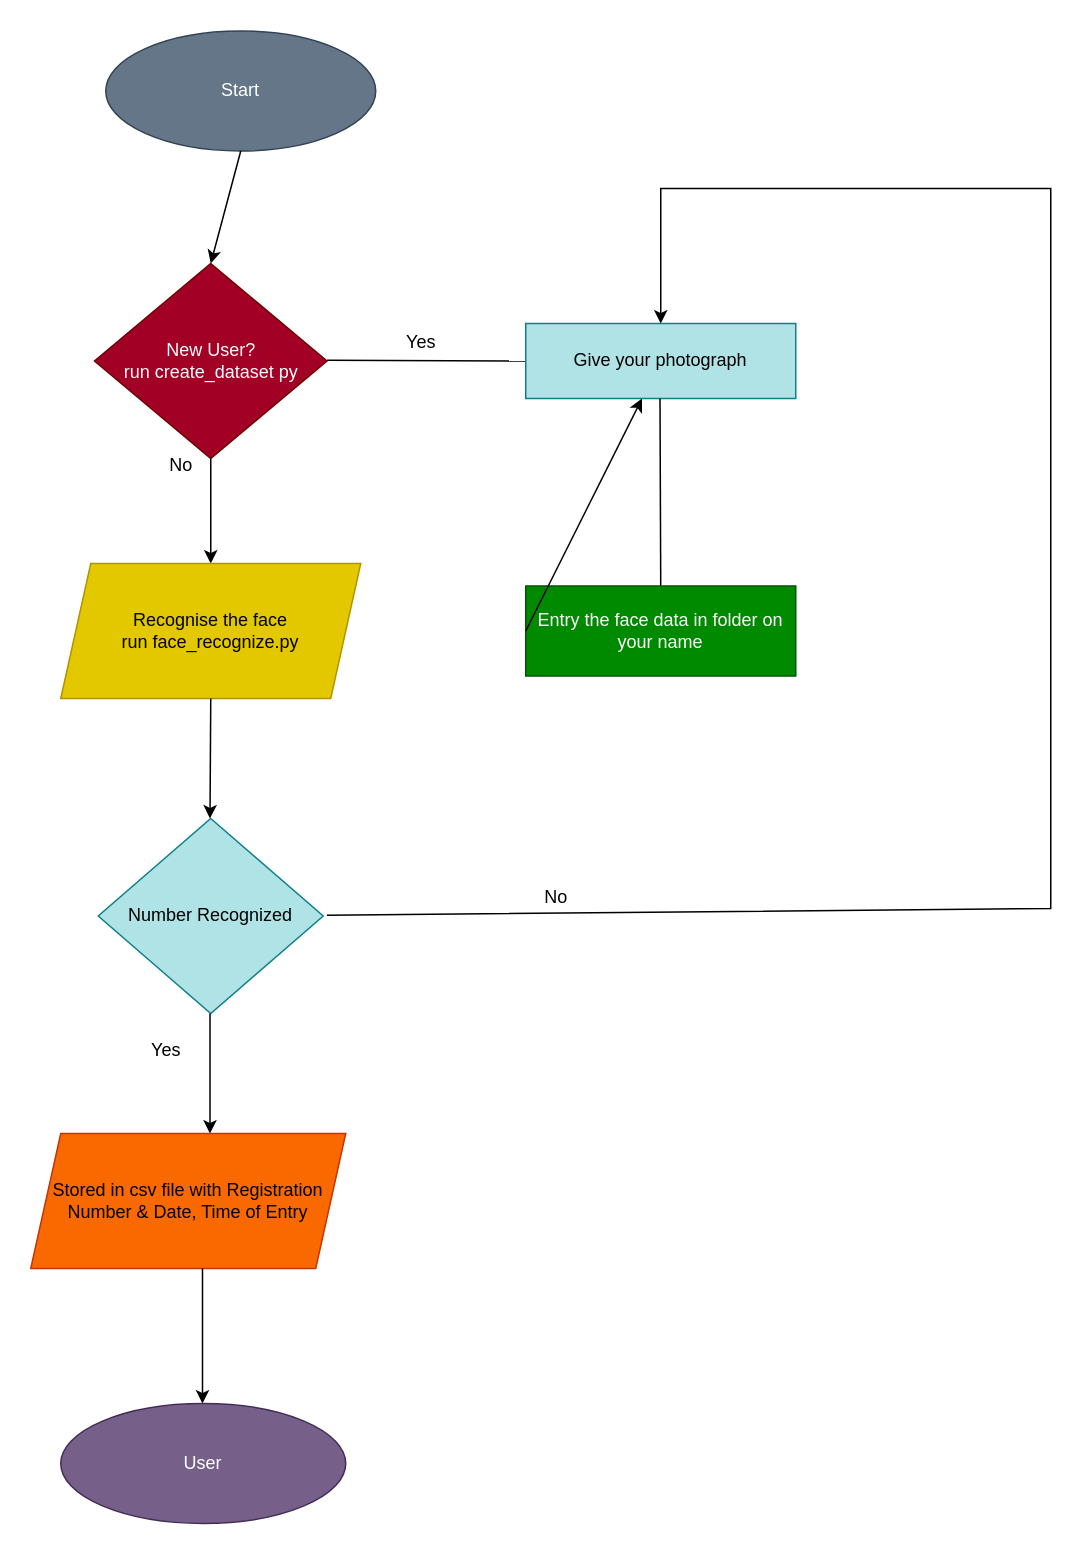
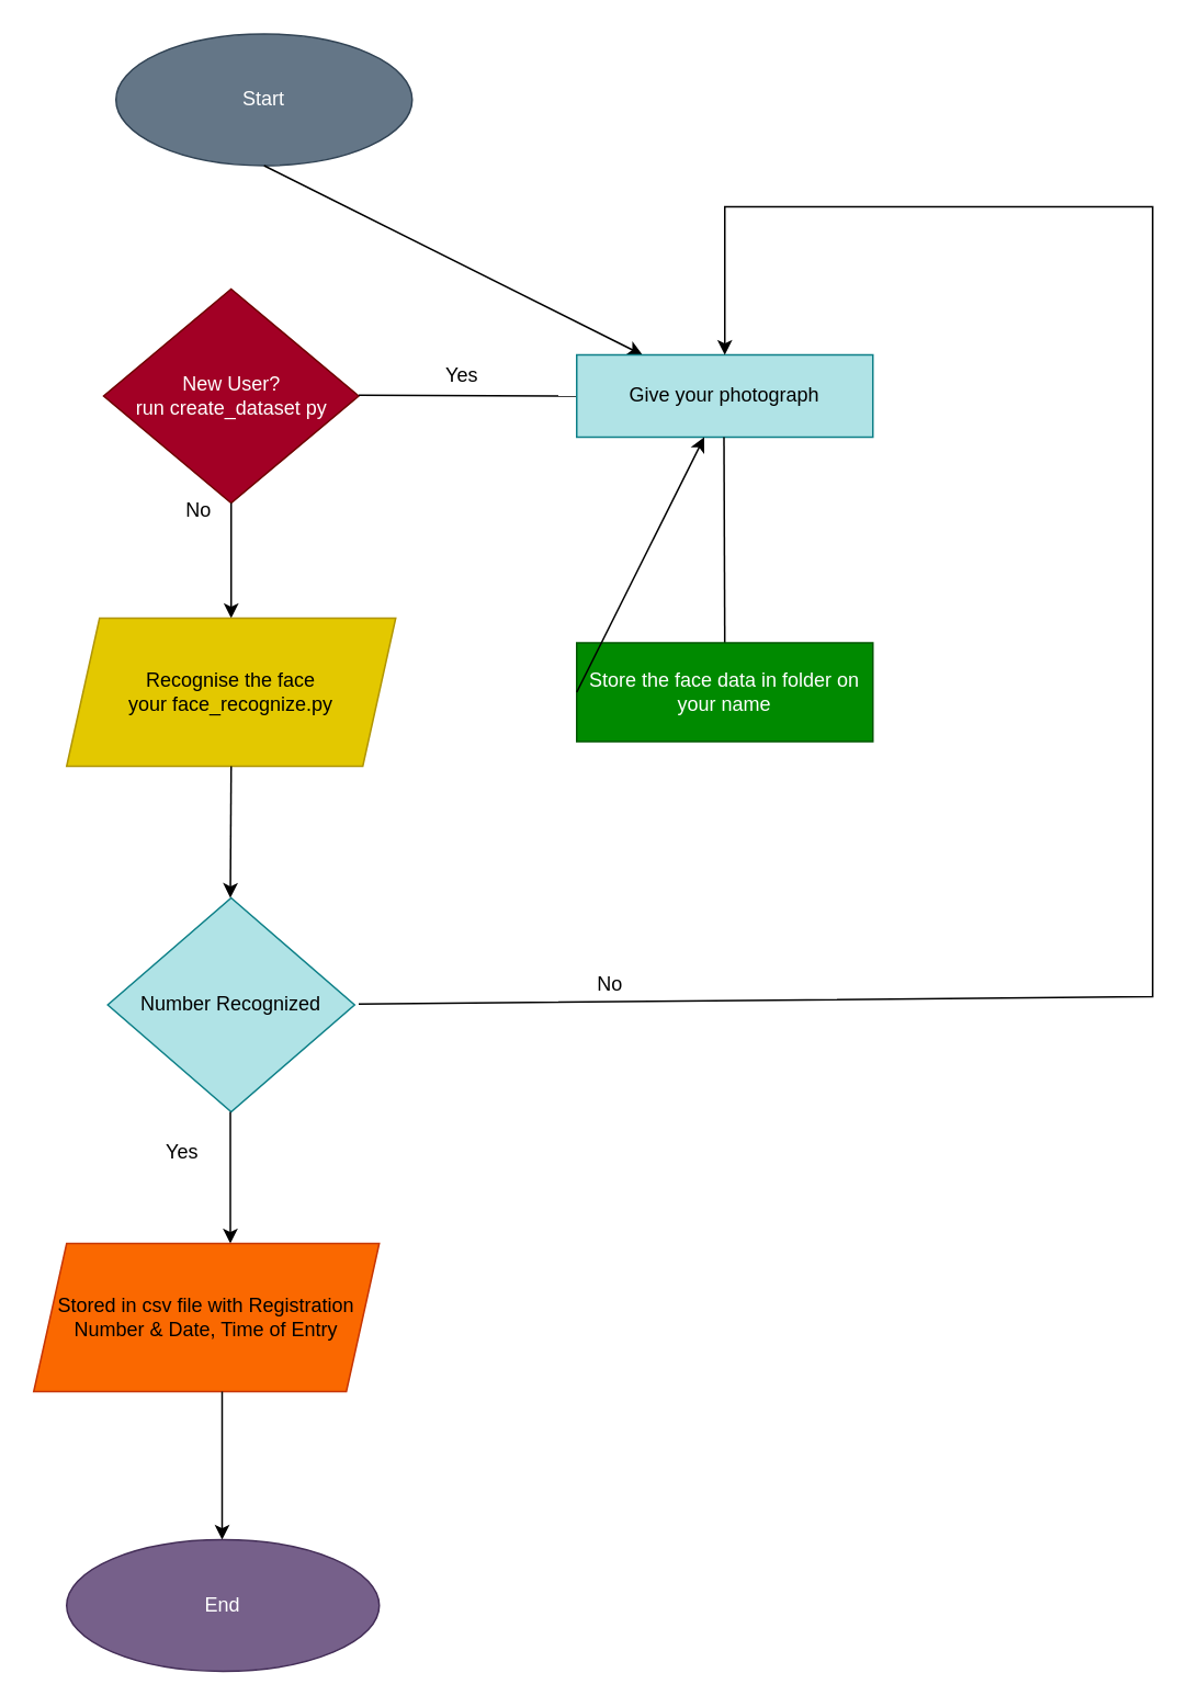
- <mxCell id="5" value="" style="endArrow=classic;html=1;rounded=0;entryX=0.5;entryY=0;entryDx=0;entryDy=0;exitX=0.5;exitY=1;exitDx=0;exitDy=0;" edge="1" parent="1" source="2" target="3"><mxGeometry width="50" height="50" relative="1" as="geometry"><mxPoint x="140" y="125" as="sourcePoint" /><mxPoint x="190" y="75" as="targetPoint" /></mxGeometry></mxCell>
+ <mxCell id="5" value="" style="endArrow=classic;html=1;rounded=0;exitX=0.5;exitY=1;exitDx=0;exitDy=0;" edge="1" parent="1" source="2" target="8"><mxGeometry width="50" height="50" relative="1" as="geometry"><mxPoint x="140" y="125" as="sourcePoint" /><mxPoint x="190" y="75" as="targetPoint" /></mxGeometry></mxCell>
- <mxCell id="10" value="Recognise the face&lt;div&gt;run face_recognize.py&lt;/div&gt;" style="shape=parallelogram;perimeter=parallelogramPerimeter;whiteSpace=wrap;html=1;fixedSize=1;fillColor=light-dark(#E3C800,#CDA2BE);fontColor=#000000;strokeColor=#B09500;" vertex="1" parent="1"><mxGeometry x="40" y="375" width="200" height="90" as="geometry" /></mxCell>
+ <mxCell id="10" value="Recognise the face&lt;div&gt;your face_recognize.py&lt;/div&gt;" style="shape=parallelogram;perimeter=parallelogramPerimeter;whiteSpace=wrap;html=1;fixedSize=1;fillColor=light-dark(#E3C800,#CDA2BE);fontColor=#000000;strokeColor=#B09500;" vertex="1" parent="1"><mxGeometry x="40" y="375" width="200" height="90" as="geometry" /></mxCell>
- <mxCell id="11" value="Entry the face data in folder on your name" style="rounded=0;whiteSpace=wrap;html=1;fillColor=light-dark(#008A00,#80FF00);strokeColor=#005700;fontColor=#ffffff;" vertex="1" parent="1"><mxGeometry x="350" y="390" width="180" height="60" as="geometry" /></mxCell>
+ <mxCell id="11" value="Store the face data in folder on your name" style="rounded=0;whiteSpace=wrap;html=1;fillColor=light-dark(#008A00,#80FF00);strokeColor=#005700;fontColor=#ffffff;" vertex="1" parent="1"><mxGeometry x="350" y="390" width="180" height="60" as="geometry" /></mxCell>
- <mxCell id="17" value="User" style="ellipse;whiteSpace=wrap;html=1;fillColor=light-dark(#76608A,#B9E0A5);fontColor=#ffffff;strokeColor=#432D57;" vertex="1" parent="1"><mxGeometry x="40" y="935" width="190" height="80" as="geometry" /></mxCell>
+ <mxCell id="17" value="End" style="ellipse;whiteSpace=wrap;html=1;fillColor=light-dark(#76608A,#B9E0A5);fontColor=#ffffff;strokeColor=#432D57;" vertex="1" parent="1"><mxGeometry x="40" y="935" width="190" height="80" as="geometry" /></mxCell>
